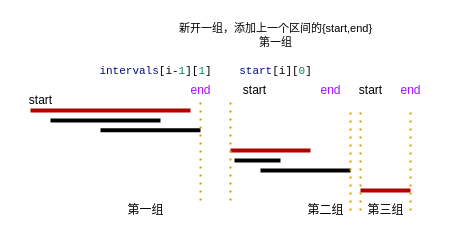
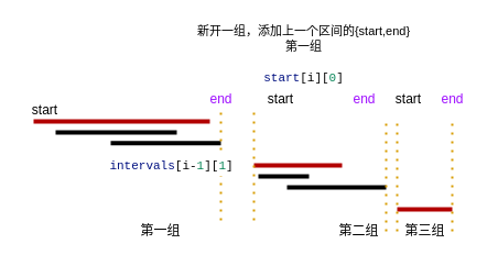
- <mxCell id="23" value="&lt;div style=&quot;color: rgb(0, 0, 0); background-color: rgb(255, 255, 255); font-family: Consolas, &amp;quot;Courier New&amp;quot;, monospace; line-height: 18px; font-size: 11px;&quot;&gt;&lt;span style=&quot;color: rgb(0, 16, 128); font-size: 11px;&quot;&gt;intervals&lt;/span&gt;[i-&lt;span style=&quot;color: rgb(9, 134, 88); font-size: 11px;&quot;&gt;1&lt;/span&gt;][&lt;span style=&quot;color: rgb(9, 134, 88); font-size: 11px;&quot;&gt;1&lt;/span&gt;]&lt;/div&gt;" style="text;html=1;resizable=0;autosize=1;align=center;verticalAlign=middle;points=[];fillColor=none;strokeColor=none;rounded=0;fontColor=#9F0FFF;" vertex="1" parent="1"><mxGeometry x="90" y="60" width="130" height="20" as="geometry" /></mxCell>
+ <mxCell id="23" value="&lt;div style=&quot;color: rgb(0, 0, 0); background-color: rgb(255, 255, 255); font-family: Consolas, &amp;quot;Courier New&amp;quot;, monospace; line-height: 18px; font-size: 11px;&quot;&gt;&lt;span style=&quot;color: rgb(0, 16, 128); font-size: 11px;&quot;&gt;intervals&lt;/span&gt;[i-&lt;span style=&quot;color: rgb(9, 134, 88); font-size: 11px;&quot;&gt;1&lt;/span&gt;][&lt;span style=&quot;color: rgb(9, 134, 88); font-size: 11px;&quot;&gt;1&lt;/span&gt;]&lt;/div&gt;" style="text;html=1;resizable=0;autosize=1;align=center;verticalAlign=middle;points=[];fillColor=none;strokeColor=none;rounded=0;fontColor=#9F0FFF;" vertex="1" parent="1"><mxGeometry x="90" y="140" width="130" height="20" as="geometry" /></mxCell>
